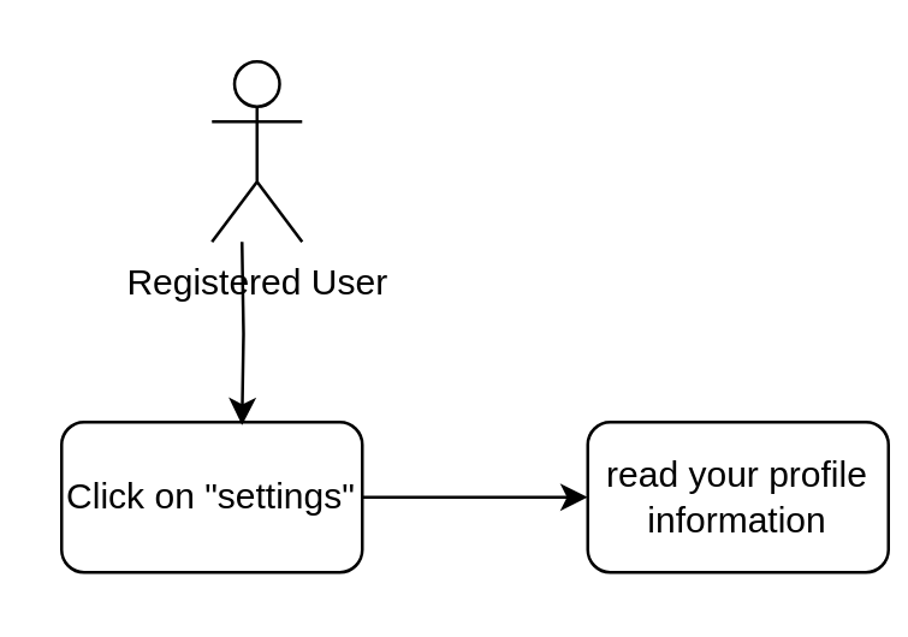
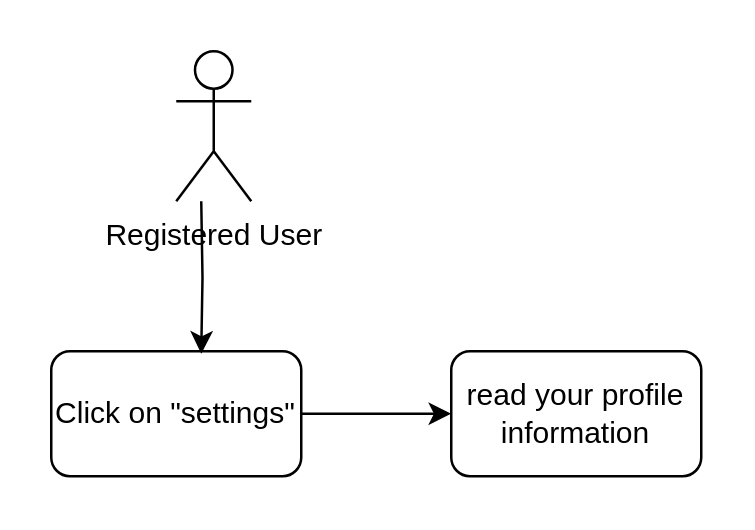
- <mxCell id="6" value="read your profile information" style="rounded=1;whiteSpace=wrap;html=1;" vertex="1" parent="1"><mxGeometry x="195" y="140" width="100" height="50" as="geometry" /></mxCell>
+ <mxCell id="6" value="read your profile information" style="rounded=1;whiteSpace=wrap;html=1;" vertex="1" parent="1"><mxGeometry x="180" y="140" width="100" height="50" as="geometry" /></mxCell>
